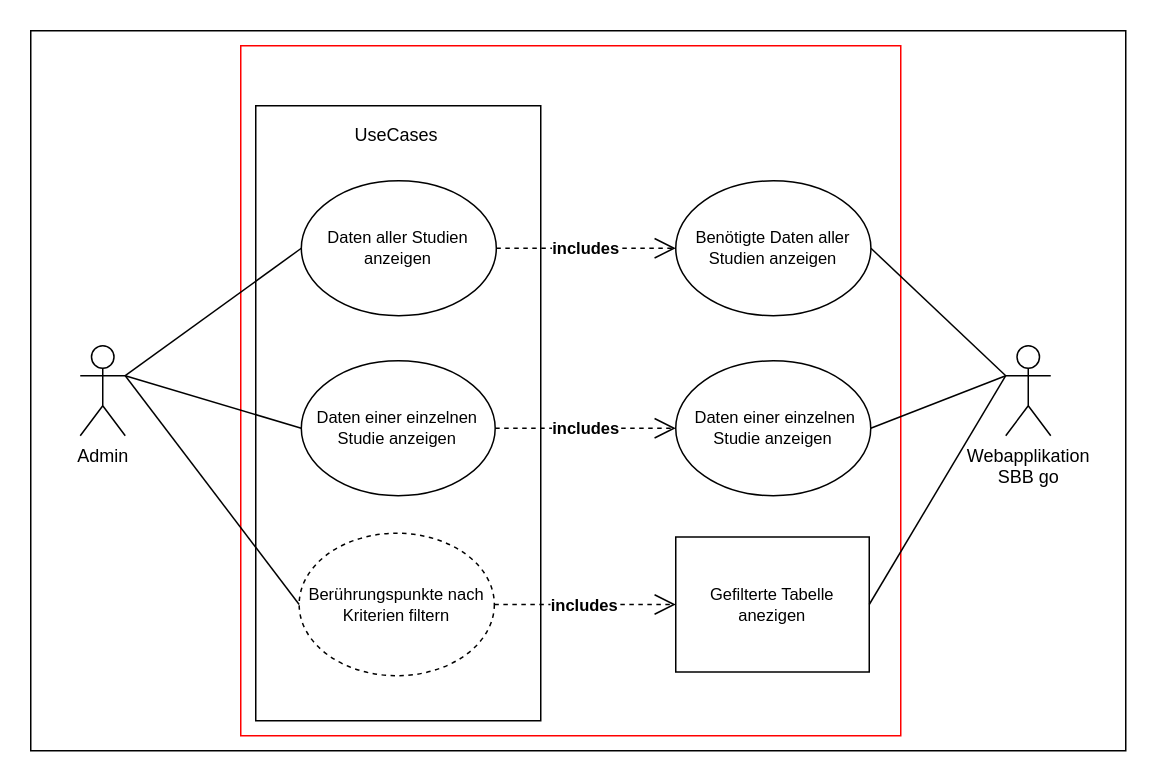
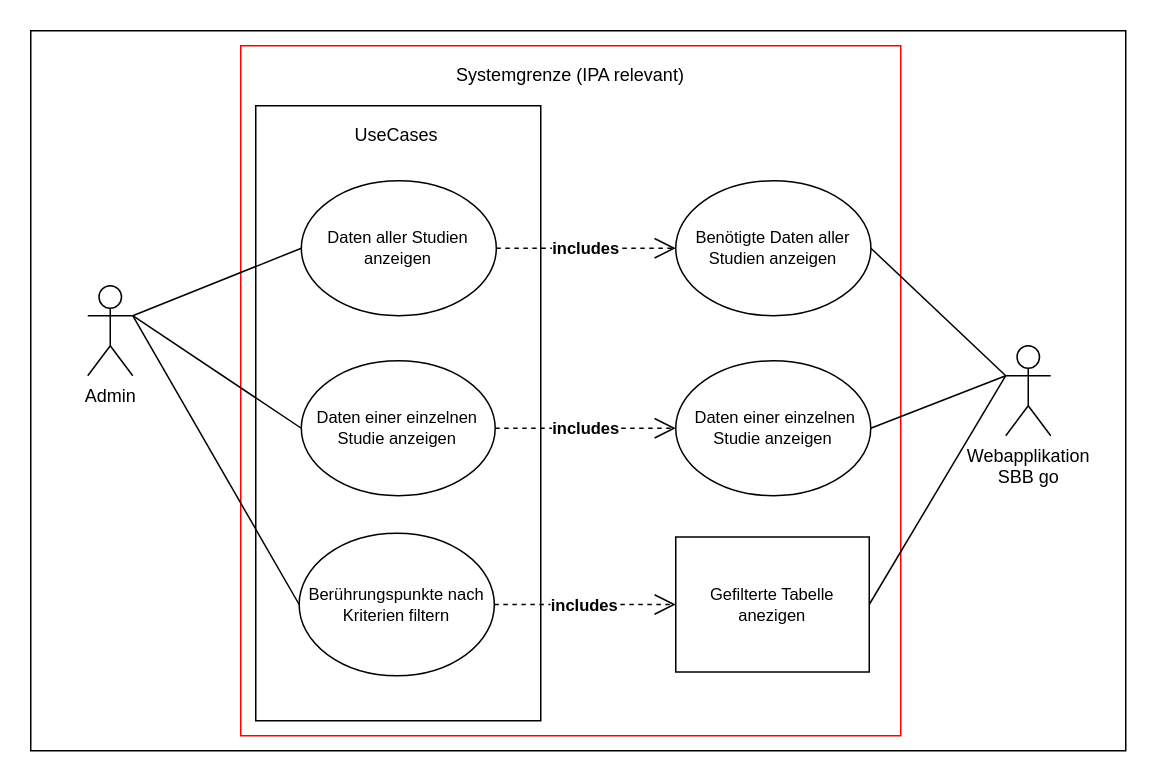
+ <mxCell id="5" value="Systemgrenze (IPA relevant)" style="text;html=1;strokeColor=none;fillColor=none;align=center;verticalAlign=middle;whiteSpace=wrap;rounded=0;" parent="1" vertex="1"><mxGeometry x="295" y="40" width="170" height="20" as="geometry" /></mxCell>
- <mxCell id="3" value="Admin" style="shape=umlActor;verticalLabelPosition=bottom;verticalAlign=top;html=1;outlineConnect=0;" parent="1" vertex="1"><mxGeometry x="53" y="230" width="30" height="60" as="geometry" /></mxCell>
+ <mxCell id="3" value="Admin" style="shape=umlActor;verticalLabelPosition=bottom;verticalAlign=top;html=1;outlineConnect=0;" parent="1" vertex="1"><mxGeometry x="58" y="190" width="30" height="60" as="geometry" /></mxCell>
- <mxCell id="10" value="Berührungspunkte nach Kriterien filtern" style="ellipse;whiteSpace=wrap;html=1;fontSize=11;dashed=1;" parent="1" vertex="1"><mxGeometry x="198.94" y="355" width="130.12" height="95" as="geometry" /></mxCell>
+ <mxCell id="10" value="Berührungspunkte nach Kriterien filtern" style="ellipse;whiteSpace=wrap;html=1;fontSize=11;" parent="1" vertex="1"><mxGeometry x="198.94" y="355" width="130.12" height="95" as="geometry" /></mxCell>
